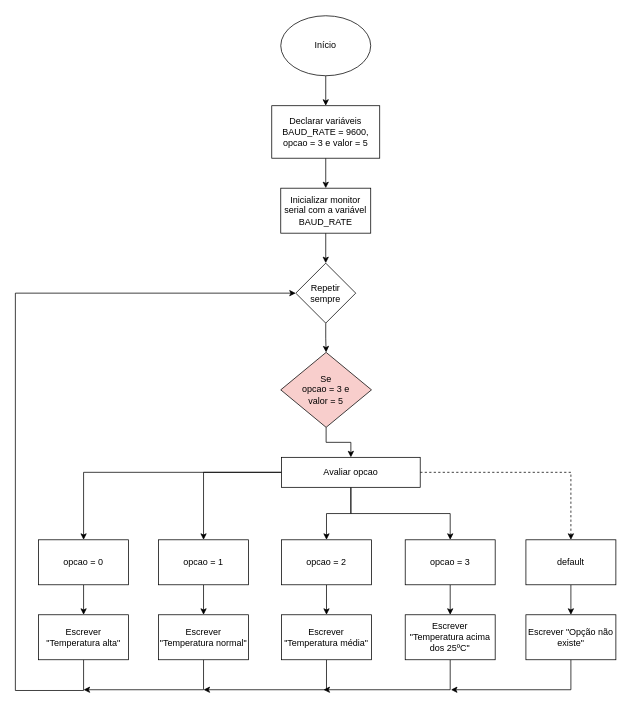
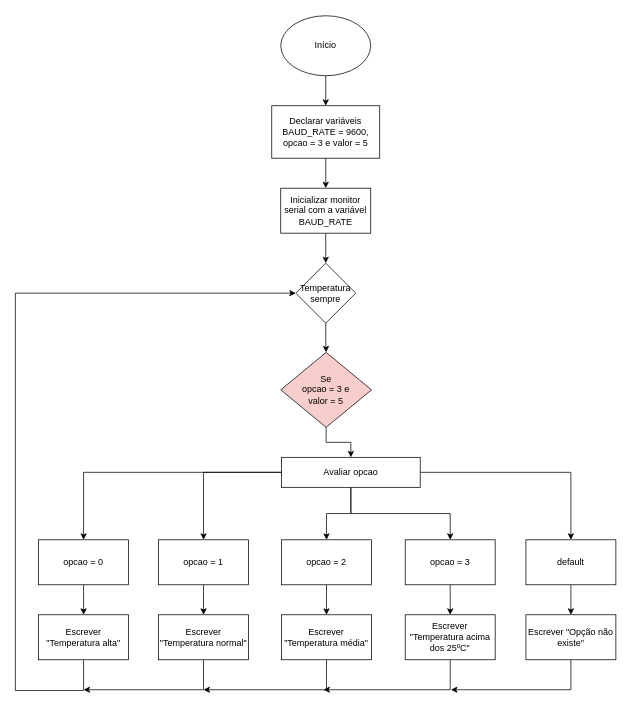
- <mxCell id="9" value="Repetir sempre" style="rhombus;whiteSpace=wrap;html=1;" parent="1" vertex="1"><mxGeometry x="394" y="350" width="80" height="80" as="geometry" /></mxCell>
+ <mxCell id="9" value="Temperatura sempre" style="rhombus;whiteSpace=wrap;html=1;" parent="1" vertex="1"><mxGeometry x="394" y="350" width="80" height="80" as="geometry" /></mxCell>
- <mxCell id="14" style="edgeStyle=orthogonalEdgeStyle;rounded=0;orthogonalLoop=1;jettySize=auto;html=1;entryX=0.5;entryY=0;entryDx=0;entryDy=0;dashed=1;" parent="1" source="15" target="25" edge="1"><mxGeometry relative="1" as="geometry" /></mxCell>
+ <mxCell id="14" style="edgeStyle=orthogonalEdgeStyle;rounded=0;orthogonalLoop=1;jettySize=auto;html=1;entryX=0.5;entryY=0;entryDx=0;entryDy=0;" parent="1" source="15" target="25" edge="1"><mxGeometry relative="1" as="geometry" /></mxCell>
